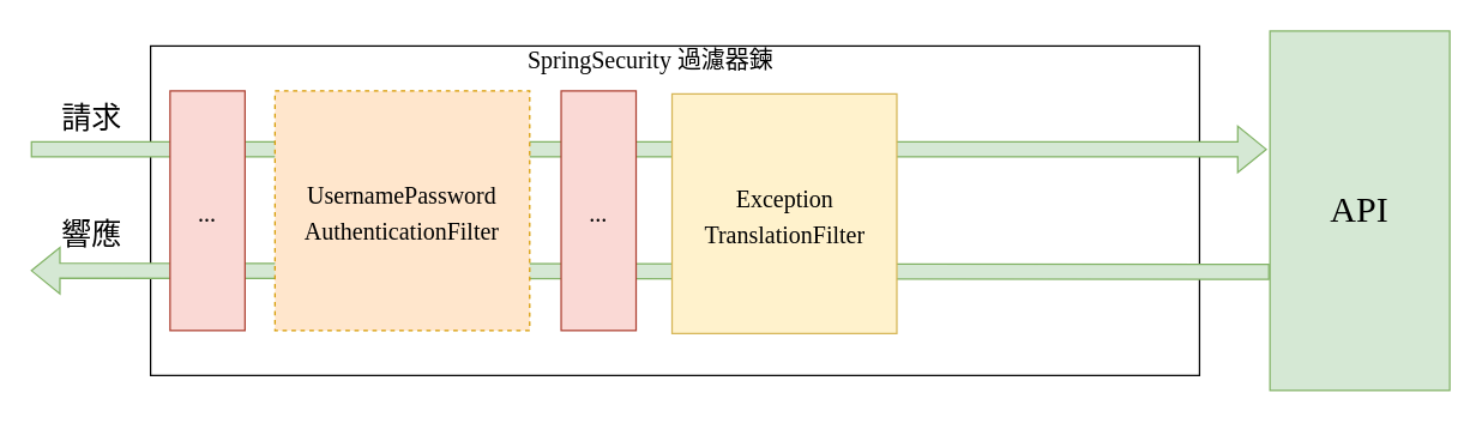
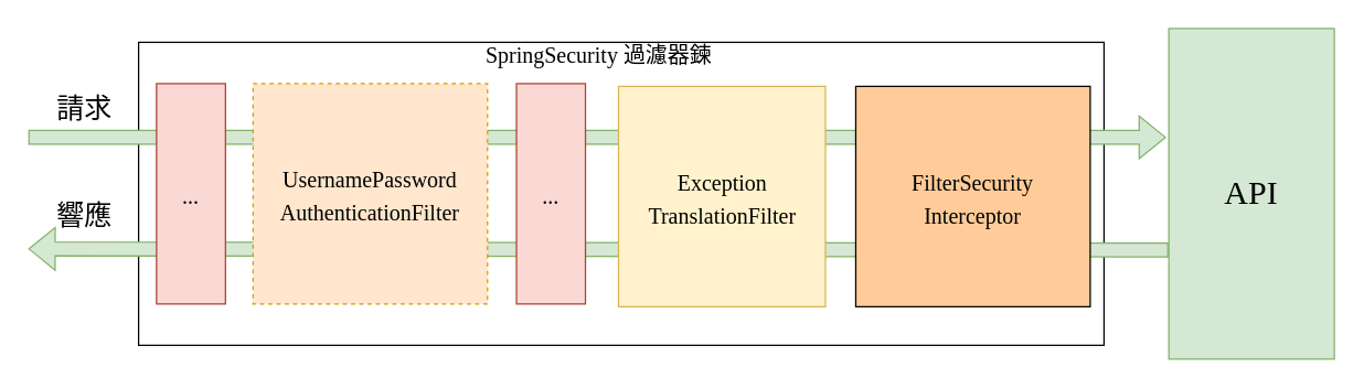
+ <mxCell id="12" value="&lt;font style=&quot;font-size: 16px&quot; face=&quot;Noto Sans SC&quot; data-font-src=&quot;https://fonts.googleapis.com/css?family=Noto+Sans+SC&quot;&gt;FilterSecurity&lt;br&gt;Interceptor&lt;/font&gt;" style="rounded=0;whiteSpace=wrap;html=1;fontSize=20;fillColor=#ffcc99;strokeColor=default;" vertex="1" parent="1"><mxGeometry x="620" y="62" width="170" height="160" as="geometry" /></mxCell>
